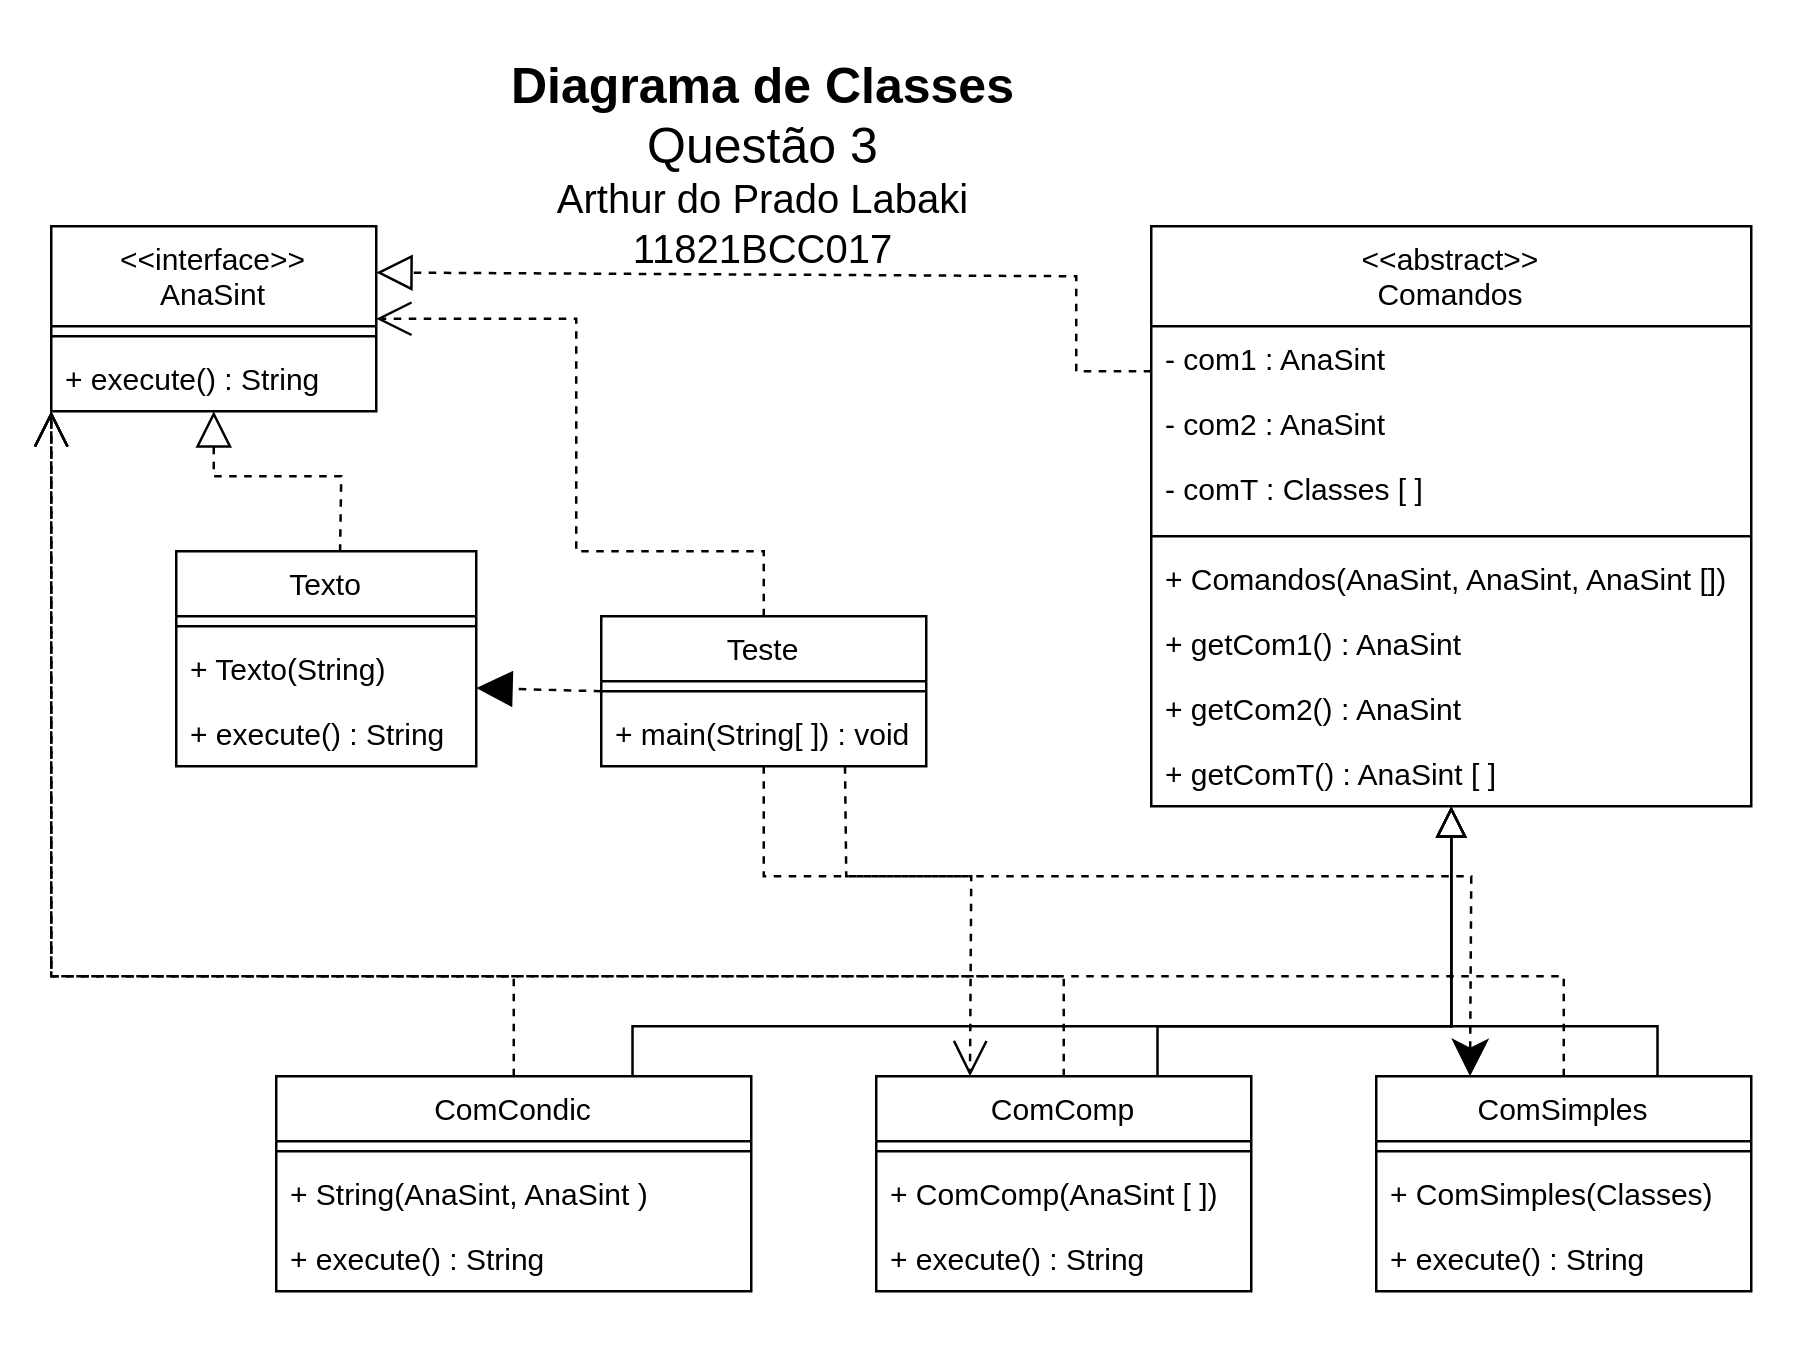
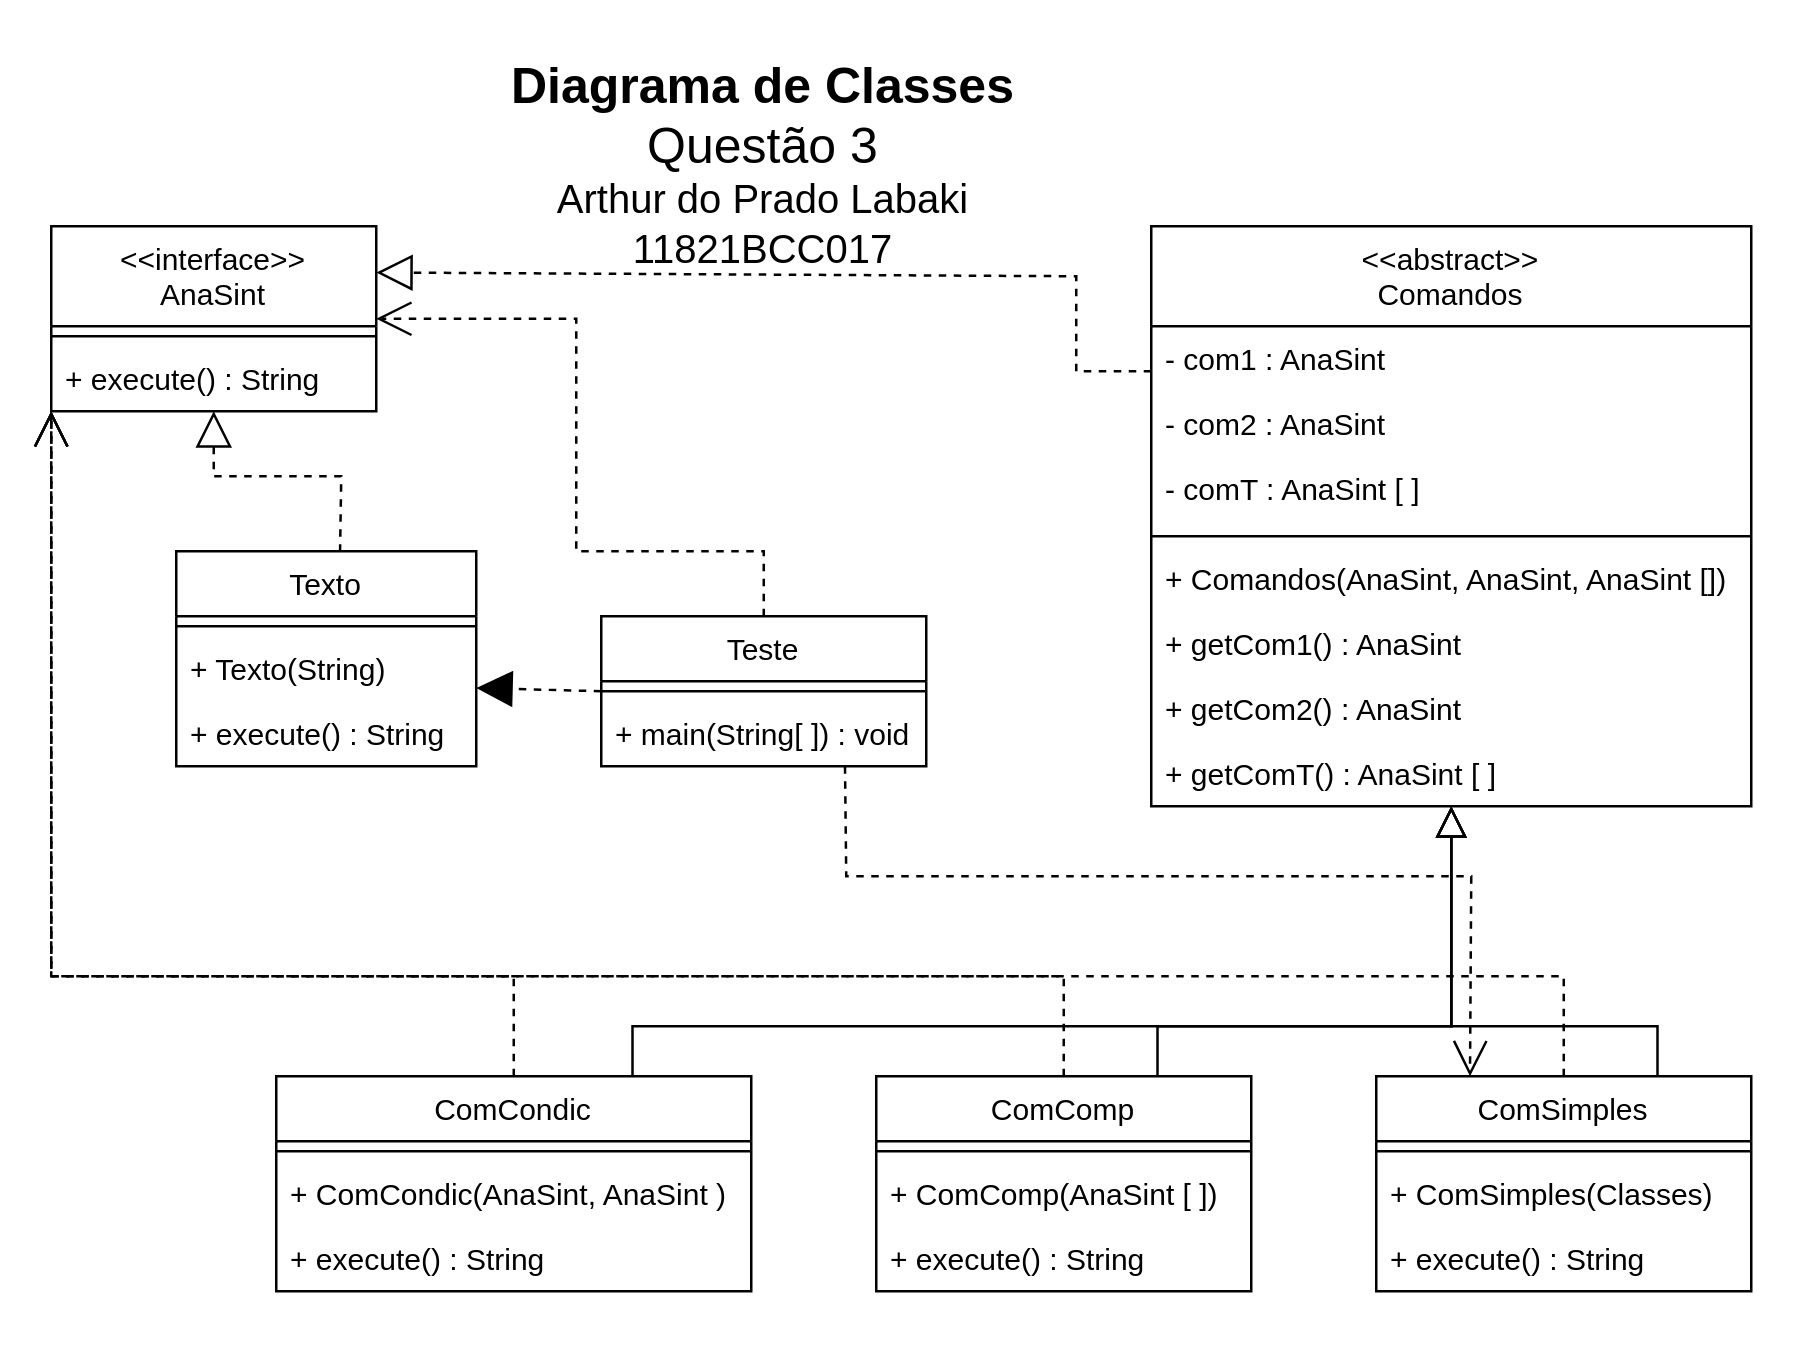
- <mxCell id="13" value="- comT : Classes [ ]" style="text;align=left;verticalAlign=top;spacingLeft=4;spacingRight=4;overflow=hidden;rotatable=0;points=[[0,0.5],[1,0.5]];portConstraint=eastwest;" vertex="1" parent="10"><mxGeometry y="92" width="240" height="28" as="geometry" /></mxCell>
+ <mxCell id="13" value="- comT : AnaSint [ ]" style="text;align=left;verticalAlign=top;spacingLeft=4;spacingRight=4;overflow=hidden;rotatable=0;points=[[0,0.5],[1,0.5]];portConstraint=eastwest;" vertex="1" parent="10"><mxGeometry y="92" width="240" height="28" as="geometry" /></mxCell>
- <mxCell id="37" value="Use" style="endArrow=open;endSize=12;dashed=1;html=1;rounded=0;strokeColor=default;fontColor=none;noLabel=1;exitX=0.5;exitY=1;exitDx=0;exitDy=0;entryX=0.25;entryY=0;entryDx=0;entryDy=0;" edge="1" parent="1" source="30" target="2"><mxGeometry width="160" relative="1" as="geometry"><mxPoint x="290" y="282" as="sourcePoint" /><mxPoint x="167.5" y="440" as="targetPoint" /><Array as="points"><mxPoint x="305" y="350" /><mxPoint x="388" y="350" /></Array></mxGeometry></mxCell>
- <mxCell id="38" value="Use" style="endArrow=classic;endSize=12;dashed=1;html=1;rounded=0;strokeColor=default;fontColor=none;noLabel=1;exitX=0.75;exitY=1;exitDx=0;exitDy=0;entryX=0.25;entryY=0;entryDx=0;entryDy=0;" edge="1" parent="1" source="30" target="26"><mxGeometry width="160" relative="1" as="geometry"><mxPoint x="330" y="282" as="sourcePoint" /><mxPoint x="397.5" y="440" as="targetPoint" /><Array as="points"><mxPoint x="338" y="350" /><mxPoint x="588" y="350" /></Array></mxGeometry></mxCell>
+ <mxCell id="38" value="Use" style="endArrow=open;endSize=12;dashed=1;html=1;rounded=0;strokeColor=default;fontColor=none;noLabel=1;exitX=0.75;exitY=1;exitDx=0;exitDy=0;entryX=0.25;entryY=0;entryDx=0;entryDy=0;" edge="1" parent="1" source="30" target="26"><mxGeometry width="160" relative="1" as="geometry"><mxPoint x="330" y="282" as="sourcePoint" /><mxPoint x="397.5" y="440" as="targetPoint" /><Array as="points"><mxPoint x="338" y="350" /><mxPoint x="588" y="350" /></Array></mxGeometry></mxCell>
- <mxCell id="24" value="+ String(AnaSint, AnaSint )" style="text;align=left;verticalAlign=top;spacingLeft=4;spacingRight=4;overflow=hidden;rotatable=0;points=[[0,0.5],[1,0.5]];portConstraint=eastwest;" vertex="1" parent="22"><mxGeometry y="34" width="190" height="26" as="geometry" /></mxCell>
+ <mxCell id="24" value="+ ComCondic(AnaSint, AnaSint )" style="text;align=left;verticalAlign=top;spacingLeft=4;spacingRight=4;overflow=hidden;rotatable=0;points=[[0,0.5],[1,0.5]];portConstraint=eastwest;" vertex="1" parent="22"><mxGeometry y="34" width="190" height="26" as="geometry" /></mxCell>
